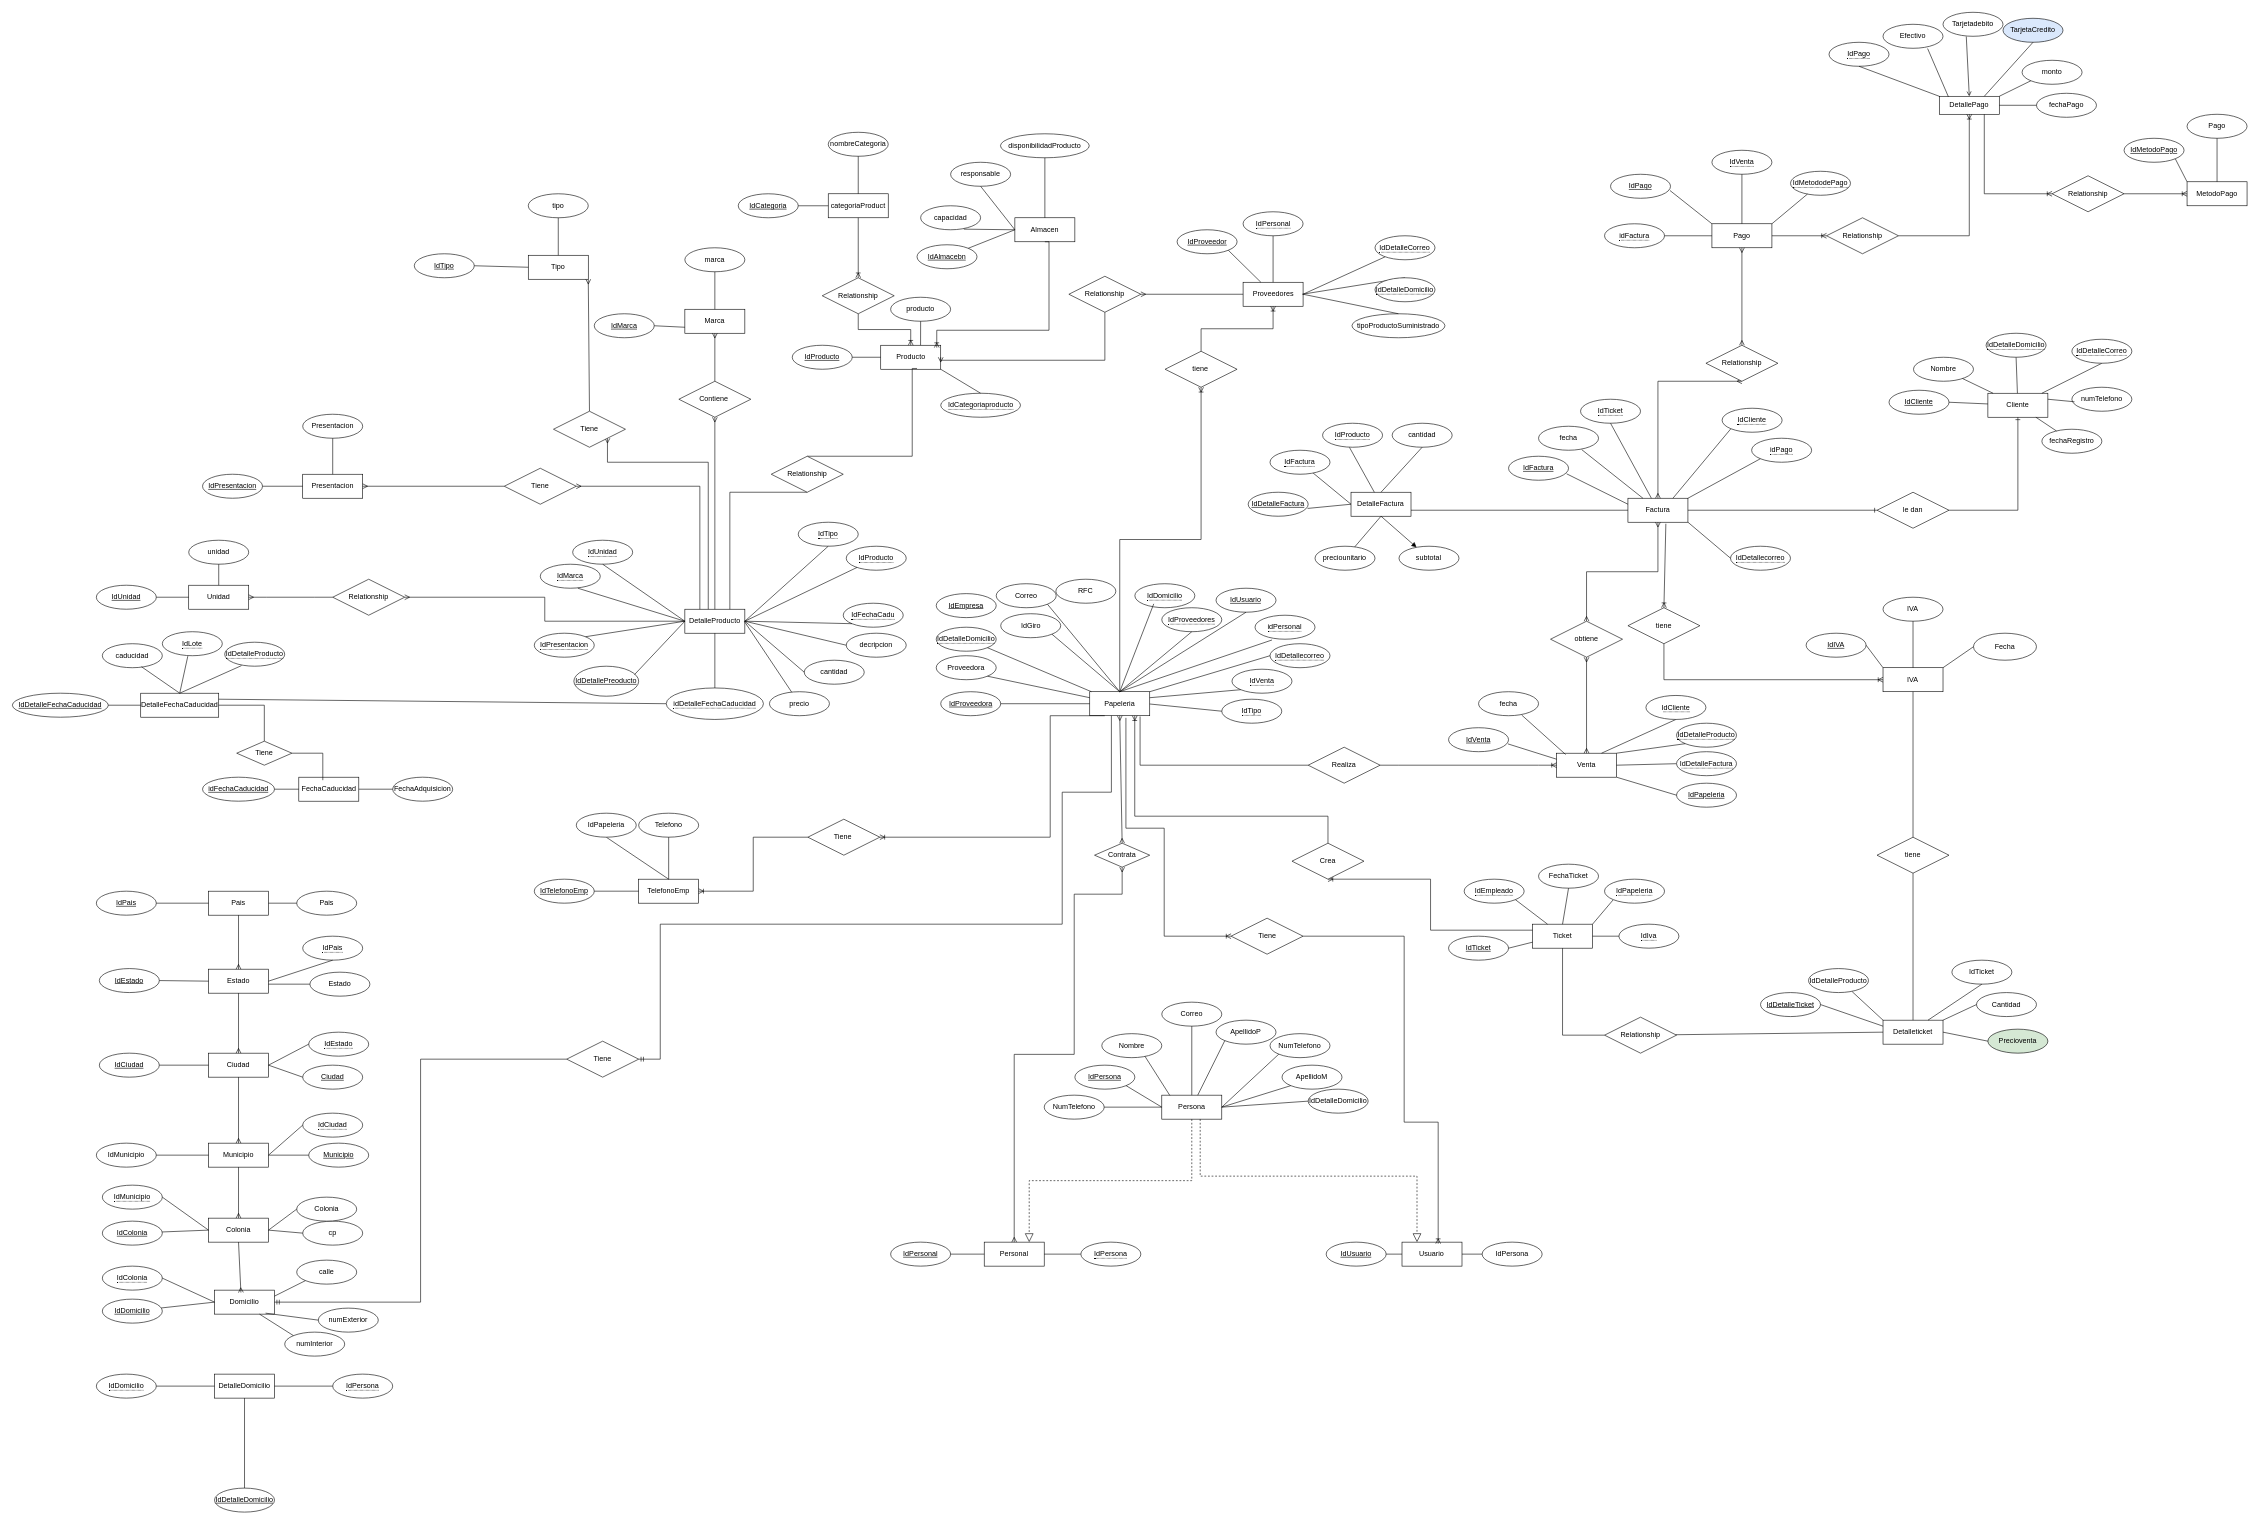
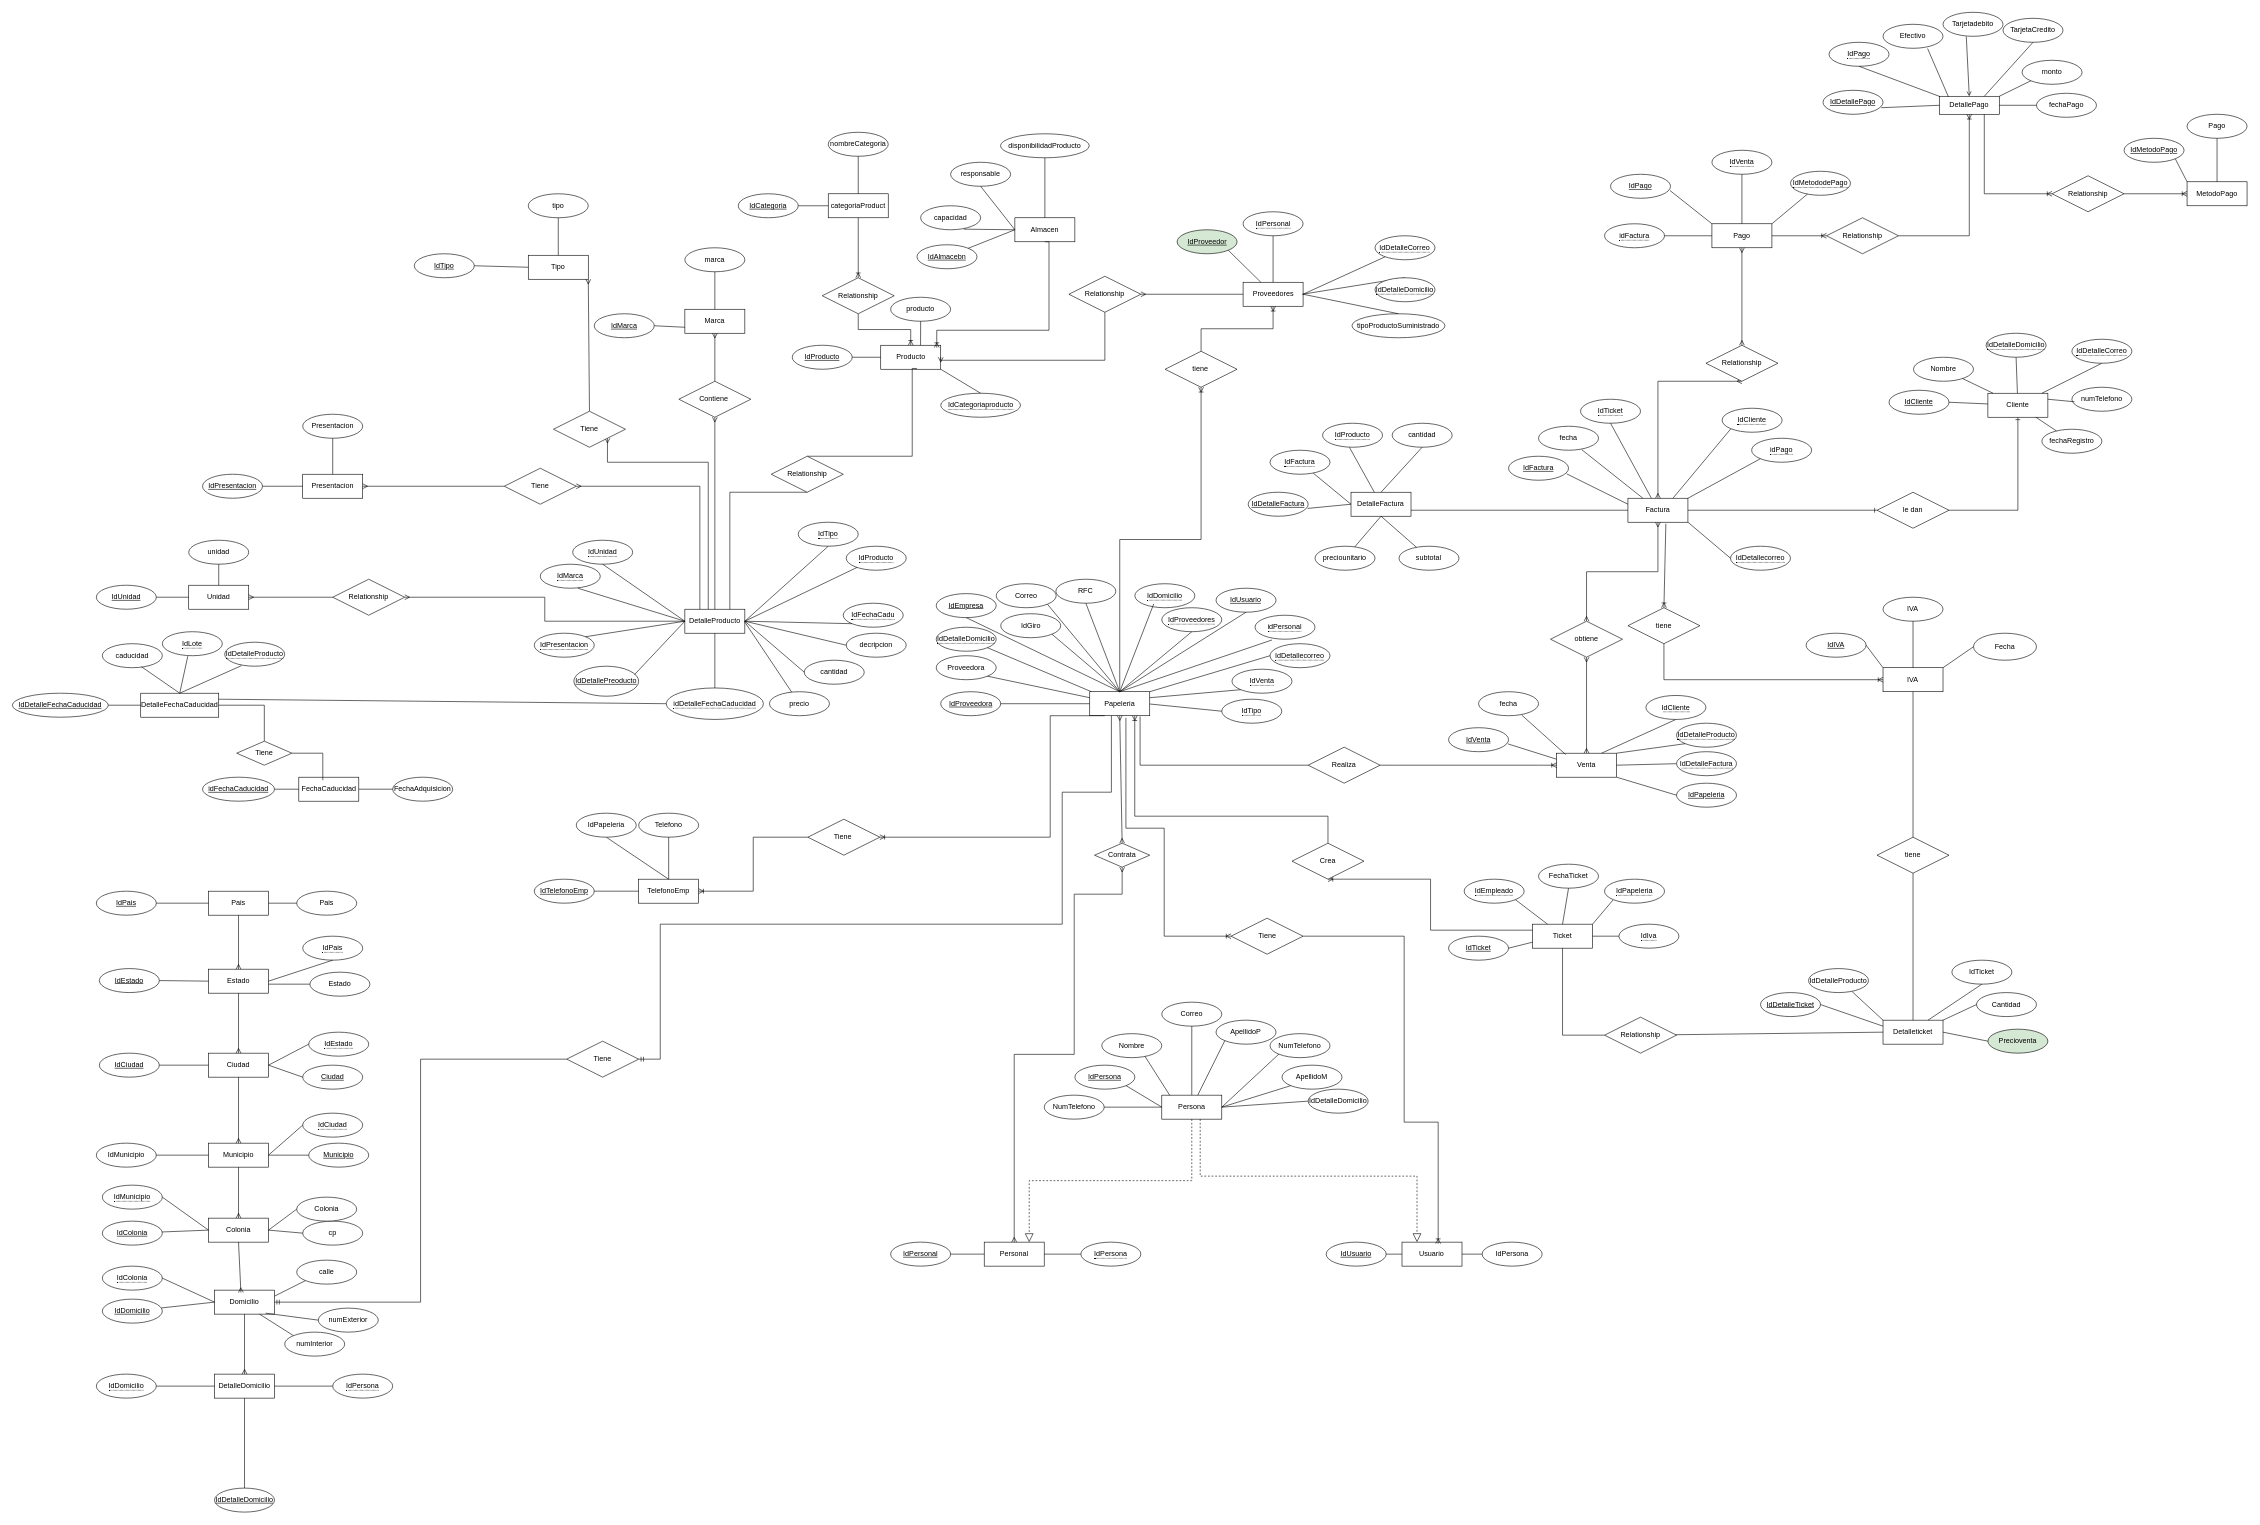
- <mxCell id="235" value="TarjetaCredito" style="ellipse;whiteSpace=wrap;html=1;align=center;fillColor=#dae8fc;" vertex="1" parent="1"><mxGeometry x="3338.2" y="30" width="100" height="40" as="geometry" /></mxCell>
+ <mxCell id="235" value="TarjetaCredito" style="ellipse;whiteSpace=wrap;html=1;align=center;" vertex="1" parent="1"><mxGeometry x="3338.2" y="30" width="100" height="40" as="geometry" /></mxCell>
+ <mxCell id="232" value="IdDetallePago" style="ellipse;whiteSpace=wrap;html=1;align=center;fontStyle=4;" vertex="1" parent="1"><mxGeometry x="3038.2" y="150" width="100" height="40" as="geometry" /></mxCell>
+ <mxCell id="243" value="" style="endArrow=none;html=1;rounded=0;exitX=0.97;exitY=0.726;exitDx=0;exitDy=0;exitPerimeter=0;entryX=0;entryY=0.5;entryDx=0;entryDy=0;" edge="1" parent="1" source="232" target="231"><mxGeometry relative="1" as="geometry"><mxPoint x="3133" y="585" as="sourcePoint" /><mxPoint x="3023" y="575" as="targetPoint" /></mxGeometry></mxCell>
- <mxCell id="14" value="IdProveedor" style="ellipse;whiteSpace=wrap;html=1;align=center;fontStyle=4;" vertex="1" parent="1"><mxGeometry x="1961.5" y="382.5" width="100" height="40" as="geometry" /></mxCell>
+ <mxCell id="14" value="IdProveedor" style="ellipse;whiteSpace=wrap;html=1;align=center;fontStyle=4;fillColor=#d5e8d4;" vertex="1" parent="1"><mxGeometry x="1961.5" y="382.5" width="100" height="40" as="geometry" /></mxCell>
- <mxCell id="49" value="" style="endArrow=block;html=1;rounded=0;exitX=0.5;exitY=1;exitDx=0;exitDy=0;" edge="1" parent="1" source="39" target="47"><mxGeometry relative="1" as="geometry"><mxPoint x="2171.4" y="1030" as="sourcePoint" /><mxPoint x="2111.4" y="1100" as="targetPoint" /></mxGeometry></mxCell>
+ <mxCell id="49" value="" style="endArrow=none;html=1;rounded=0;exitX=0.5;exitY=1;exitDx=0;exitDy=0;" edge="1" parent="1" source="39" target="47"><mxGeometry relative="1" as="geometry"><mxPoint x="2171.4" y="1030" as="sourcePoint" /><mxPoint x="2111.4" y="1100" as="targetPoint" /></mxGeometry></mxCell>
+ <mxCell id="267" value="" style="endArrow=none;html=1;rounded=0;exitX=0.5;exitY=1;exitDx=0;exitDy=0;entryX=0.5;entryY=0;entryDx=0;entryDy=0;" edge="1" parent="1" source="260" target="199"><mxGeometry relative="1" as="geometry"><mxPoint x="1249" y="1655" as="sourcePoint" /><mxPoint x="1314" y="1649" as="targetPoint" /></mxGeometry></mxCell>
+ <mxCell id="310" value="" style="endArrow=none;html=1;rounded=0;exitX=0.5;exitY=1;exitDx=0;exitDy=0;entryX=0.5;entryY=0;entryDx=0;entryDy=0;" edge="1" parent="1" source="309" target="199"><mxGeometry relative="1" as="geometry"><mxPoint x="1803.4" y="1117.5" as="sourcePoint" /><mxPoint x="1895.4" y="1131.5" as="targetPoint" /></mxGeometry></mxCell>
+ <mxCell id="175" value="" style="fontSize=12;html=1;endArrow=ERmany;rounded=0;entryX=0.5;entryY=0;entryDx=0;entryDy=0;exitX=0.5;exitY=1;exitDx=0;exitDy=0;" edge="1" parent="1" target="160" source="153"><mxGeometry width="100" height="100" relative="1" as="geometry"><mxPoint x="381.75" y="2171" as="sourcePoint" /><mxPoint x="386.25" y="2265" as="targetPoint" /></mxGeometry></mxCell>
